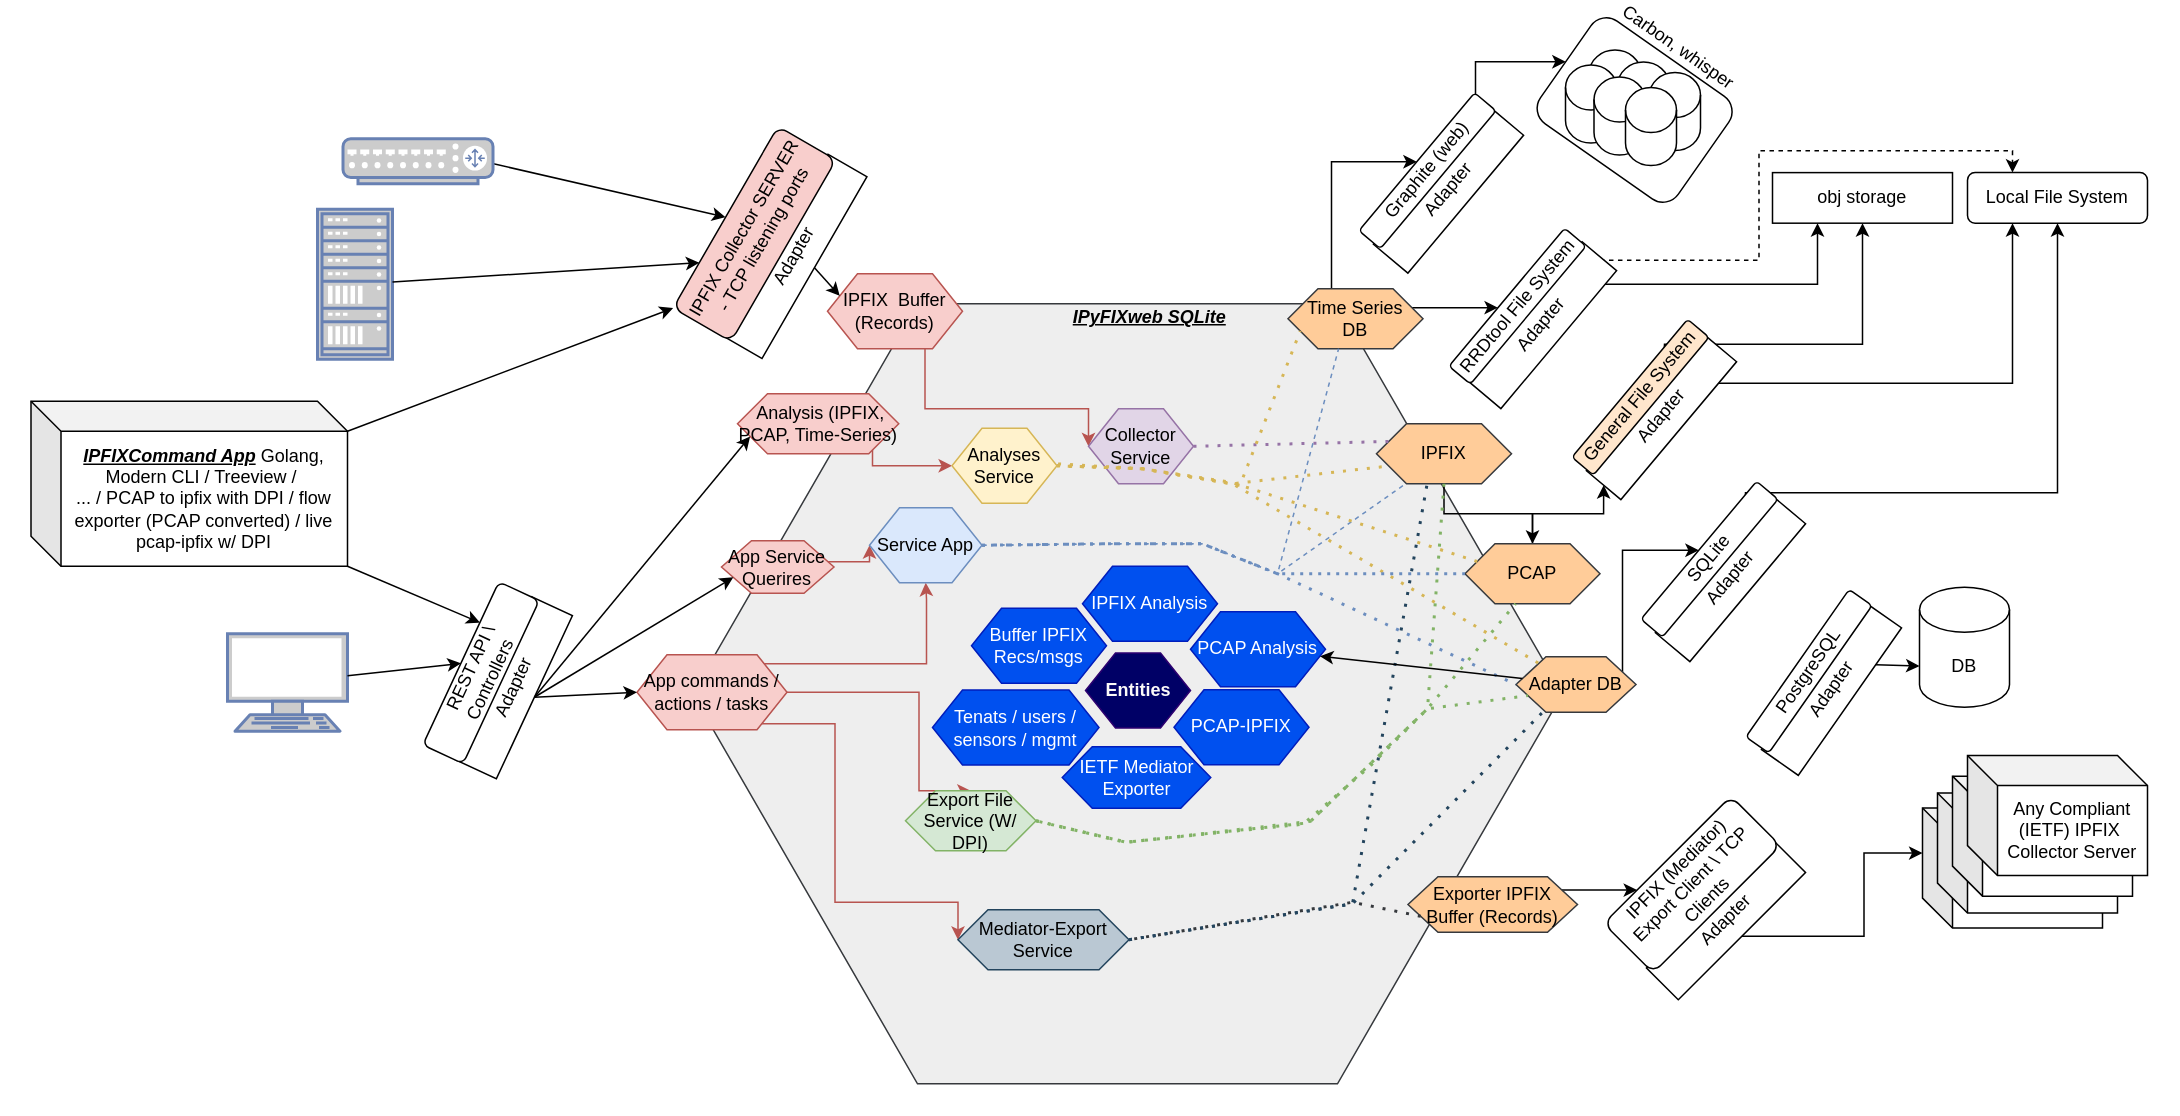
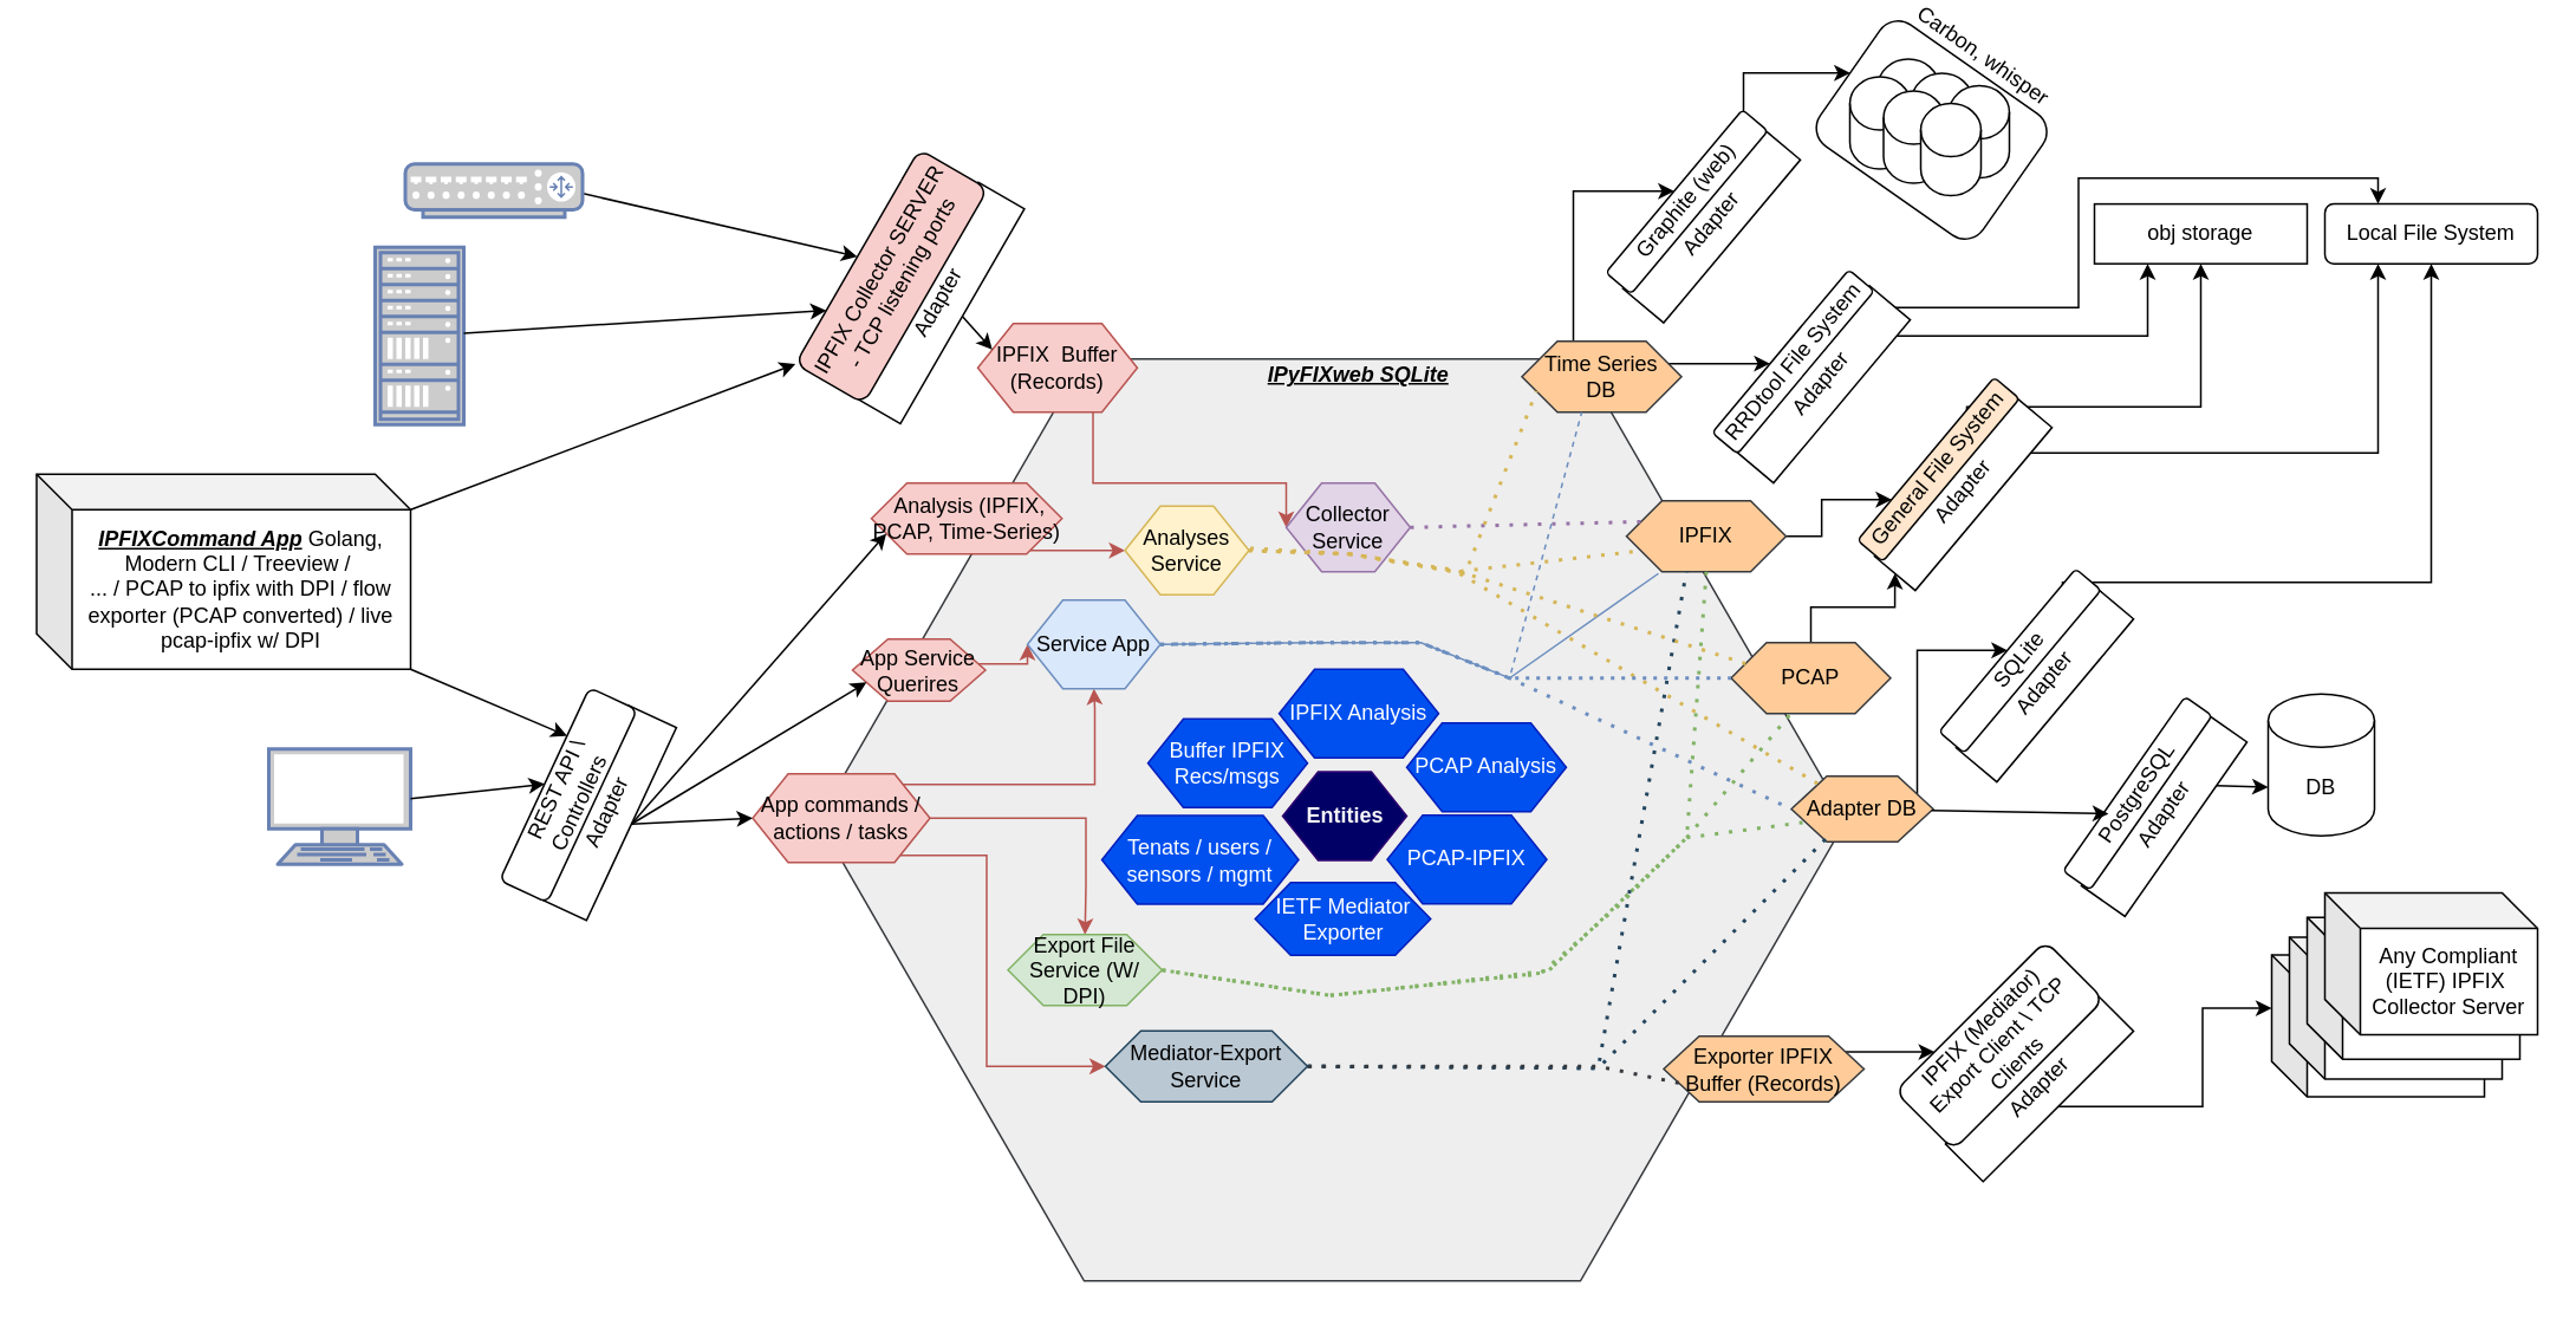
- <mxCell id="4" style="edgeStyle=orthogonalEdgeStyle;rounded=0;orthogonalLoop=1;jettySize=auto;html=1;entryX=0.25;entryY=0;entryDx=0;entryDy=0;exitX=0.824;exitY=0.849;exitDx=0;exitDy=0;exitPerimeter=0;dashed=1;" parent="1" source="101" target="54" edge="1"><mxGeometry relative="1" as="geometry"><Array as="points"><mxPoint x="1041" y="162" /><mxPoint x="1172" y="162" /><mxPoint x="1172" y="89" /><mxPoint x="1341" y="89" /></Array></mxGeometry></mxCell>
+ <mxCell id="4" style="edgeStyle=orthogonalEdgeStyle;rounded=0;orthogonalLoop=1;jettySize=auto;html=1;entryX=0.25;entryY=0;entryDx=0;entryDy=0;exitX=0.824;exitY=0.849;exitDx=0;exitDy=0;exitPerimeter=0;" parent="1" source="101" target="54" edge="1"><mxGeometry relative="1" as="geometry"><Array as="points"><mxPoint x="1041" y="162" /><mxPoint x="1172" y="162" /><mxPoint x="1172" y="89" /><mxPoint x="1341" y="89" /></Array></mxGeometry></mxCell>
- <mxCell id="19" value="&amp;nbsp;Analysis (IPFIX, PCAP, Time-Series)" style="shape=hexagon;perimeter=hexagonPerimeter2;whiteSpace=wrap;html=1;fixedSize=1;fillColor=#f8cecc;strokeColor=#b85450;" parent="1" vertex="1"><mxGeometry x="491" y="251" width="107.5" height="40" as="geometry" /></mxCell>
+ <mxCell id="19" value="&amp;nbsp;Analysis (IPFIX, PCAP, Time-Series)" style="shape=hexagon;perimeter=hexagonPerimeter2;whiteSpace=wrap;html=1;fixedSize=1;fillColor=#f8cecc;strokeColor=#b85450;" parent="1" vertex="1"><mxGeometry x="491" y="261" width="107.5" height="40" as="geometry" /></mxCell>
- <mxCell id="43" style="edgeStyle=orthogonalEdgeStyle;rounded=0;orthogonalLoop=1;jettySize=auto;html=1;" parent="1" source="44" target="46" edge="1"><mxGeometry relative="1" as="geometry" /></mxCell>
+ <mxCell id="43" style="edgeStyle=orthogonalEdgeStyle;rounded=0;orthogonalLoop=1;jettySize=auto;html=1;entryX=0.25;entryY=0;entryDx=0;entryDy=0;" parent="1" source="44" target="49" edge="1"><mxGeometry relative="1" as="geometry" /></mxCell>
- <mxCell id="73" value="" style="endArrow=none;dashed=1;html=1;rounded=0;entryX=0.2;entryY=1.025;entryDx=0;entryDy=0;entryPerimeter=0;exitX=1;exitY=0.5;exitDx=0;exitDy=0;fillColor=#dae8fc;strokeColor=#6c8ebf;" parent="1" source="61" target="44" edge="1"><mxGeometry width="50" height="50" relative="1" as="geometry"><mxPoint x="721" y="361" as="sourcePoint" /><mxPoint x="771" y="311" as="targetPoint" /><Array as="points"><mxPoint x="741" y="351" /><mxPoint x="801" y="351" /><mxPoint x="851" y="371" /></Array></mxGeometry></mxCell>
+ <mxCell id="73" value="" style="endArrow=none;dashed=0;html=1;rounded=0;entryX=0.2;entryY=1.025;entryDx=0;entryDy=0;entryPerimeter=0;exitX=1;exitY=0.5;exitDx=0;exitDy=0;fillColor=#dae8fc;strokeColor=#6c8ebf;" parent="1" source="61" target="44" edge="1"><mxGeometry width="50" height="50" relative="1" as="geometry"><mxPoint x="721" y="361" as="sourcePoint" /><mxPoint x="771" y="311" as="targetPoint" /><Array as="points"><mxPoint x="741" y="351" /><mxPoint x="801" y="351" /><mxPoint x="851" y="371" /></Array></mxGeometry></mxCell>
- <mxCell id="96" style="edgeStyle=none;html=1;" parent="1" source="40" target="74" edge="1"><mxGeometry relative="1" as="geometry" /></mxCell>
+ <mxCell id="96" style="edgeStyle=none;html=1;entryX=0.343;entryY=0.134;entryDx=0;entryDy=0;entryPerimeter=0;" parent="1" source="40" target="95" edge="1"><mxGeometry relative="1" as="geometry" /></mxCell>
- <mxCell id="57" value="Export File Service (W/ DPI)" style="shape=hexagon;perimeter=hexagonPerimeter2;whiteSpace=wrap;html=1;fixedSize=1;fillColor=#d5e8d4;strokeColor=#82b366;" parent="1" vertex="1"><mxGeometry x="603" y="515.71" width="87" height="40" as="geometry" /></mxCell>
+ <mxCell id="57" value="Export File Service (W/ DPI)" style="shape=hexagon;perimeter=hexagonPerimeter2;whiteSpace=wrap;html=1;fixedSize=1;fillColor=#d5e8d4;strokeColor=#82b366;" parent="1" vertex="1"><mxGeometry x="568" y="515.71" width="87" height="40" as="geometry" /></mxCell>
- <mxCell id="76" value="Mediator-Export Service" style="shape=hexagon;perimeter=hexagonPerimeter2;whiteSpace=wrap;html=1;fixedSize=1;fillColor=#bac8d3;strokeColor=#23445d;" parent="1" vertex="1"><mxGeometry x="638" y="595" width="114" height="40" as="geometry" /></mxCell>
+ <mxCell id="76" value="Mediator-Export Service" style="shape=hexagon;perimeter=hexagonPerimeter2;whiteSpace=wrap;html=1;fixedSize=1;fillColor=#bac8d3;strokeColor=#23445d;" parent="1" vertex="1"><mxGeometry x="623" y="570" width="114" height="40" as="geometry" /></mxCell>
